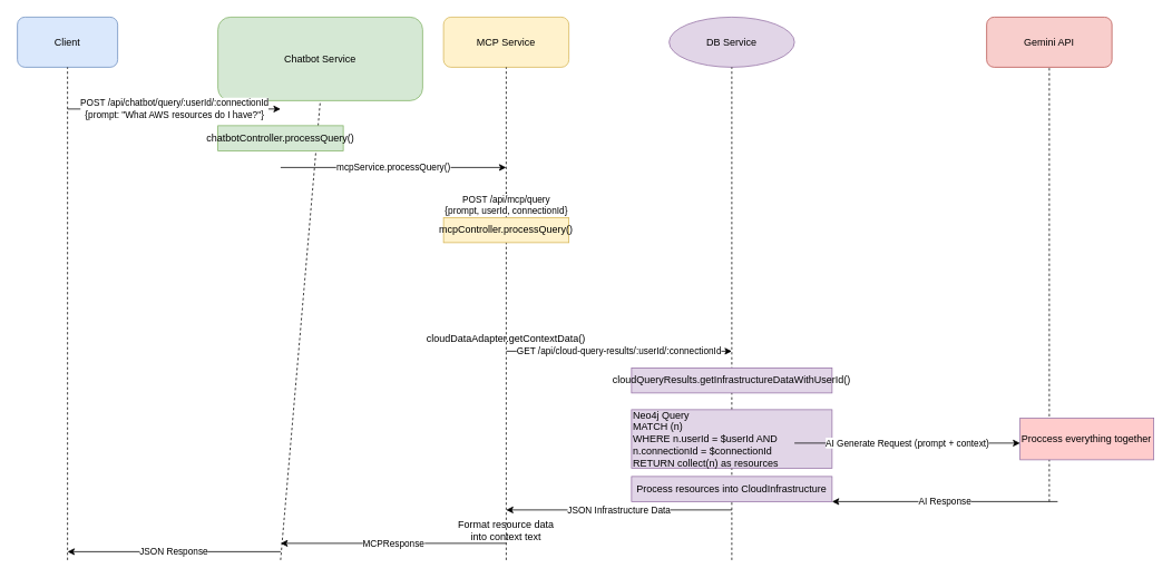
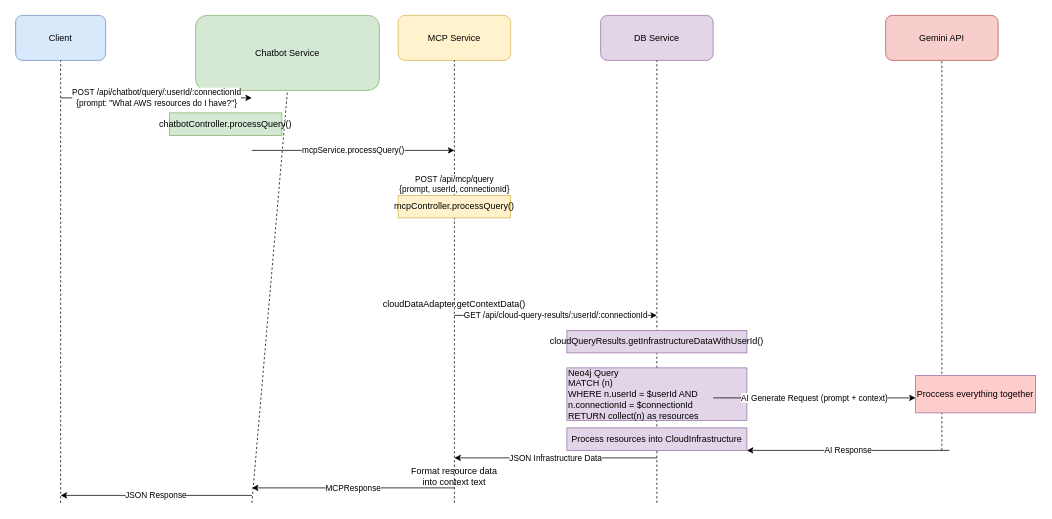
- <mxCell id="5" value="DB Service" style="ellipse;whiteSpace=wrap;html=1;fillColor=#e1d5e7;strokeColor=#9673a6;" parent="1" vertex="1"><mxGeometry x="800" y="20" width="150" height="60" as="geometry" /></mxCell>
+ <mxCell id="5" value="DB Service" style="rounded=1;whiteSpace=wrap;html=1;fillColor=#e1d5e7;strokeColor=#9673a6;" parent="1" vertex="1"><mxGeometry x="800" y="20" width="150" height="60" as="geometry" /></mxCell>
- <mxCell id="13" value="chatbotController.processQuery()" style="rounded=0;whiteSpace=wrap;html=1;fillColor=#d5e8d4;strokeColor=#82b366;" parent="1" vertex="1"><mxGeometry x="260" y="150" width="150" height="30" as="geometry" /></mxCell>
+ <mxCell id="13" value="chatbotController.processQuery()" style="rounded=0;whiteSpace=wrap;html=1;fillColor=#d5e8d4;strokeColor=#82b366;" parent="1" vertex="1"><mxGeometry x="225" y="150" width="150" height="30" as="geometry" /></mxCell>
